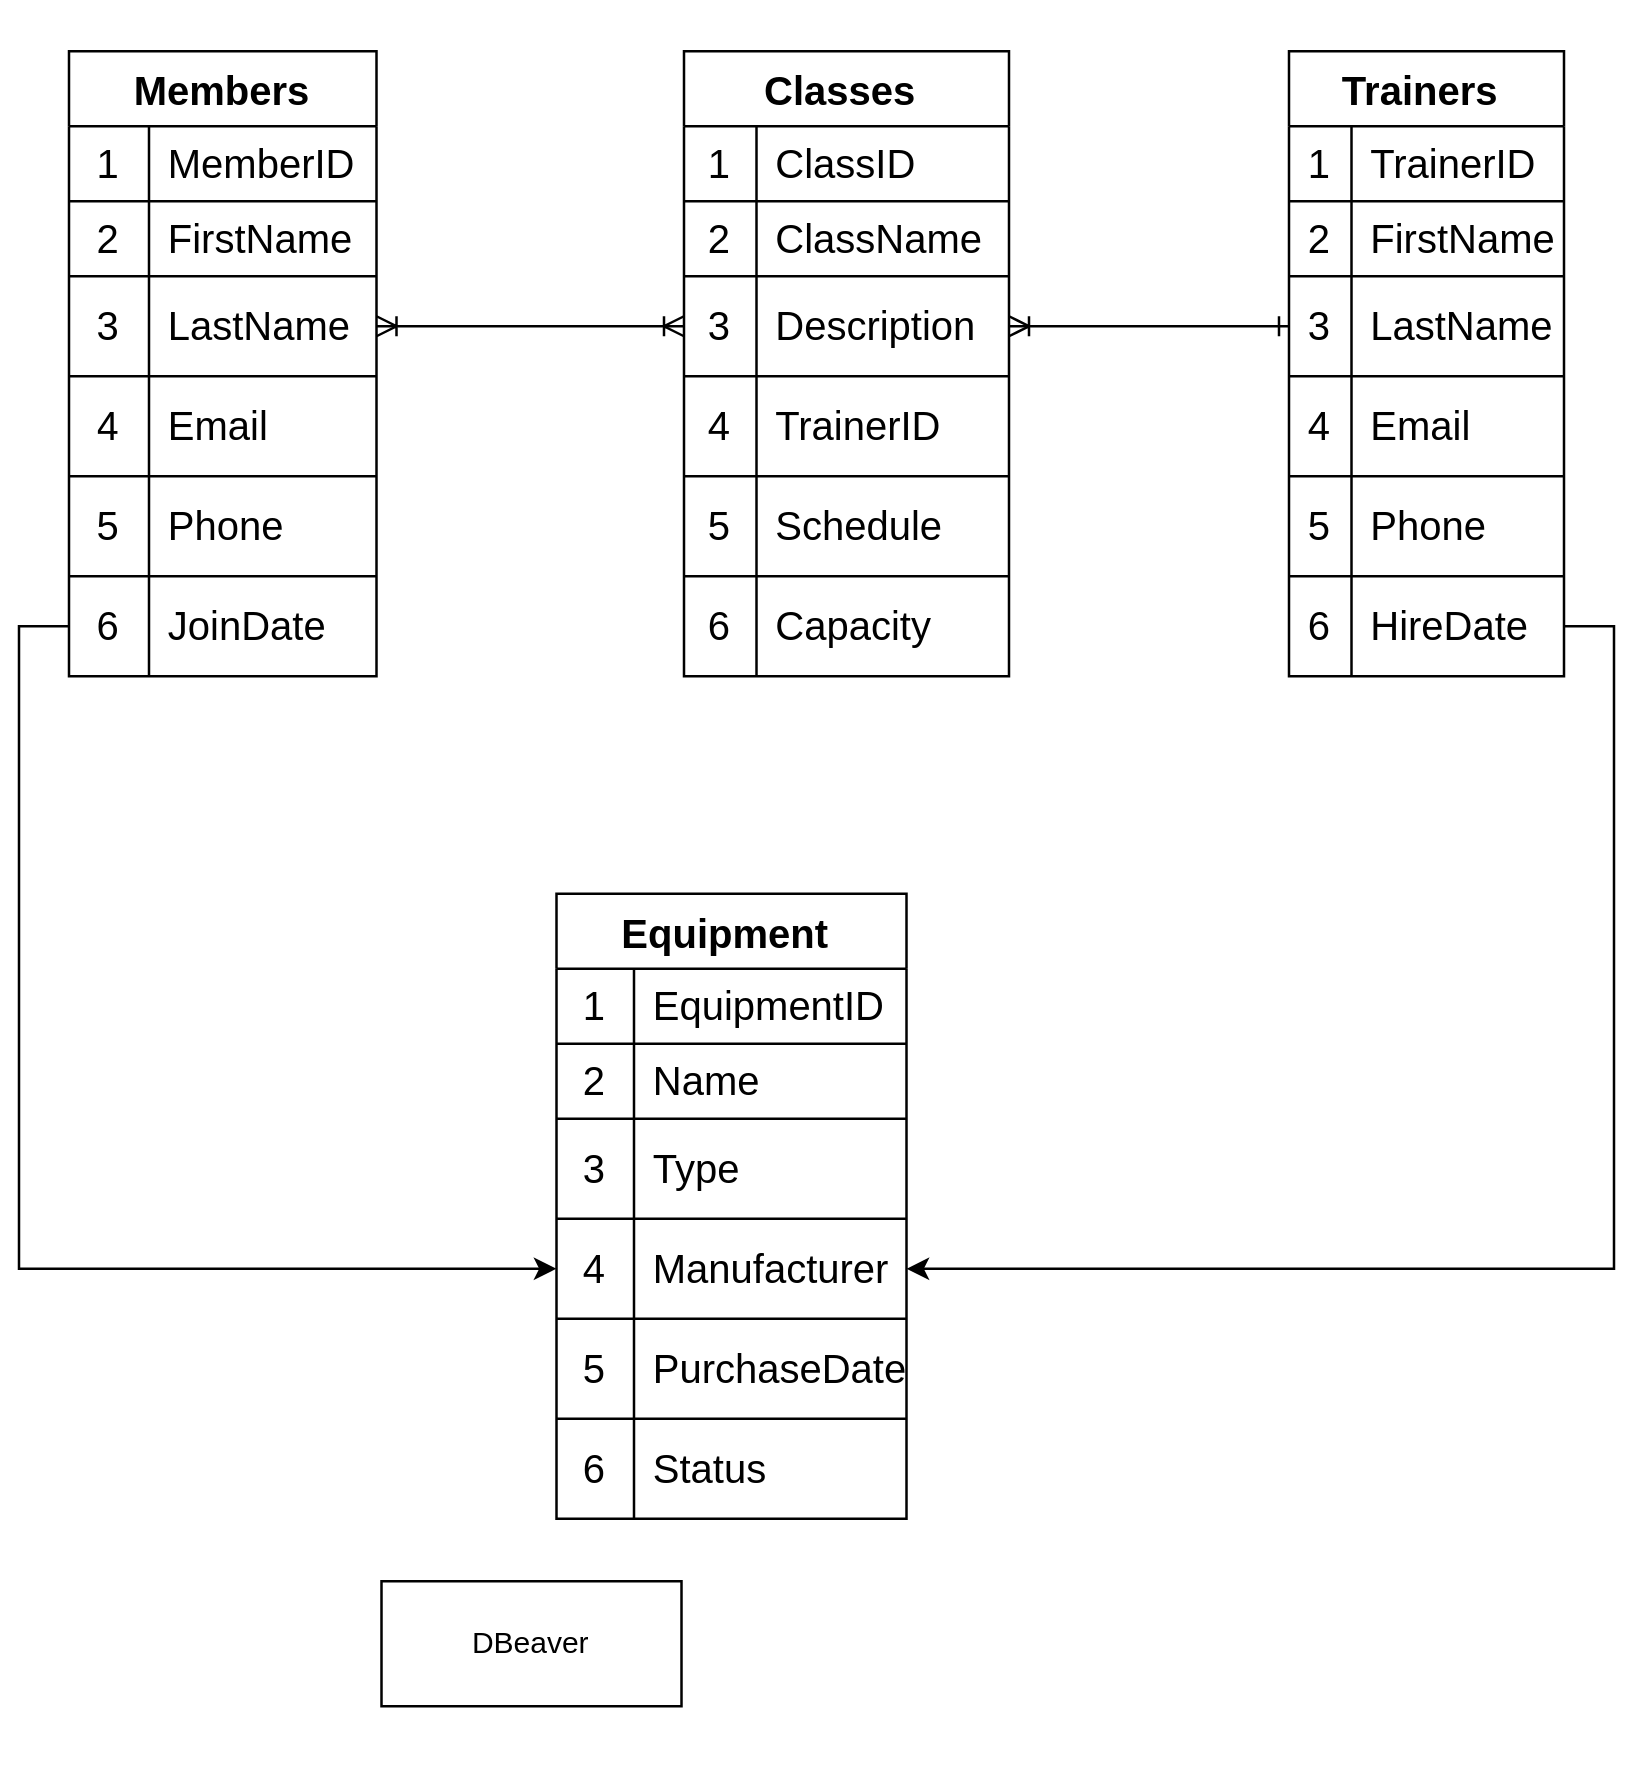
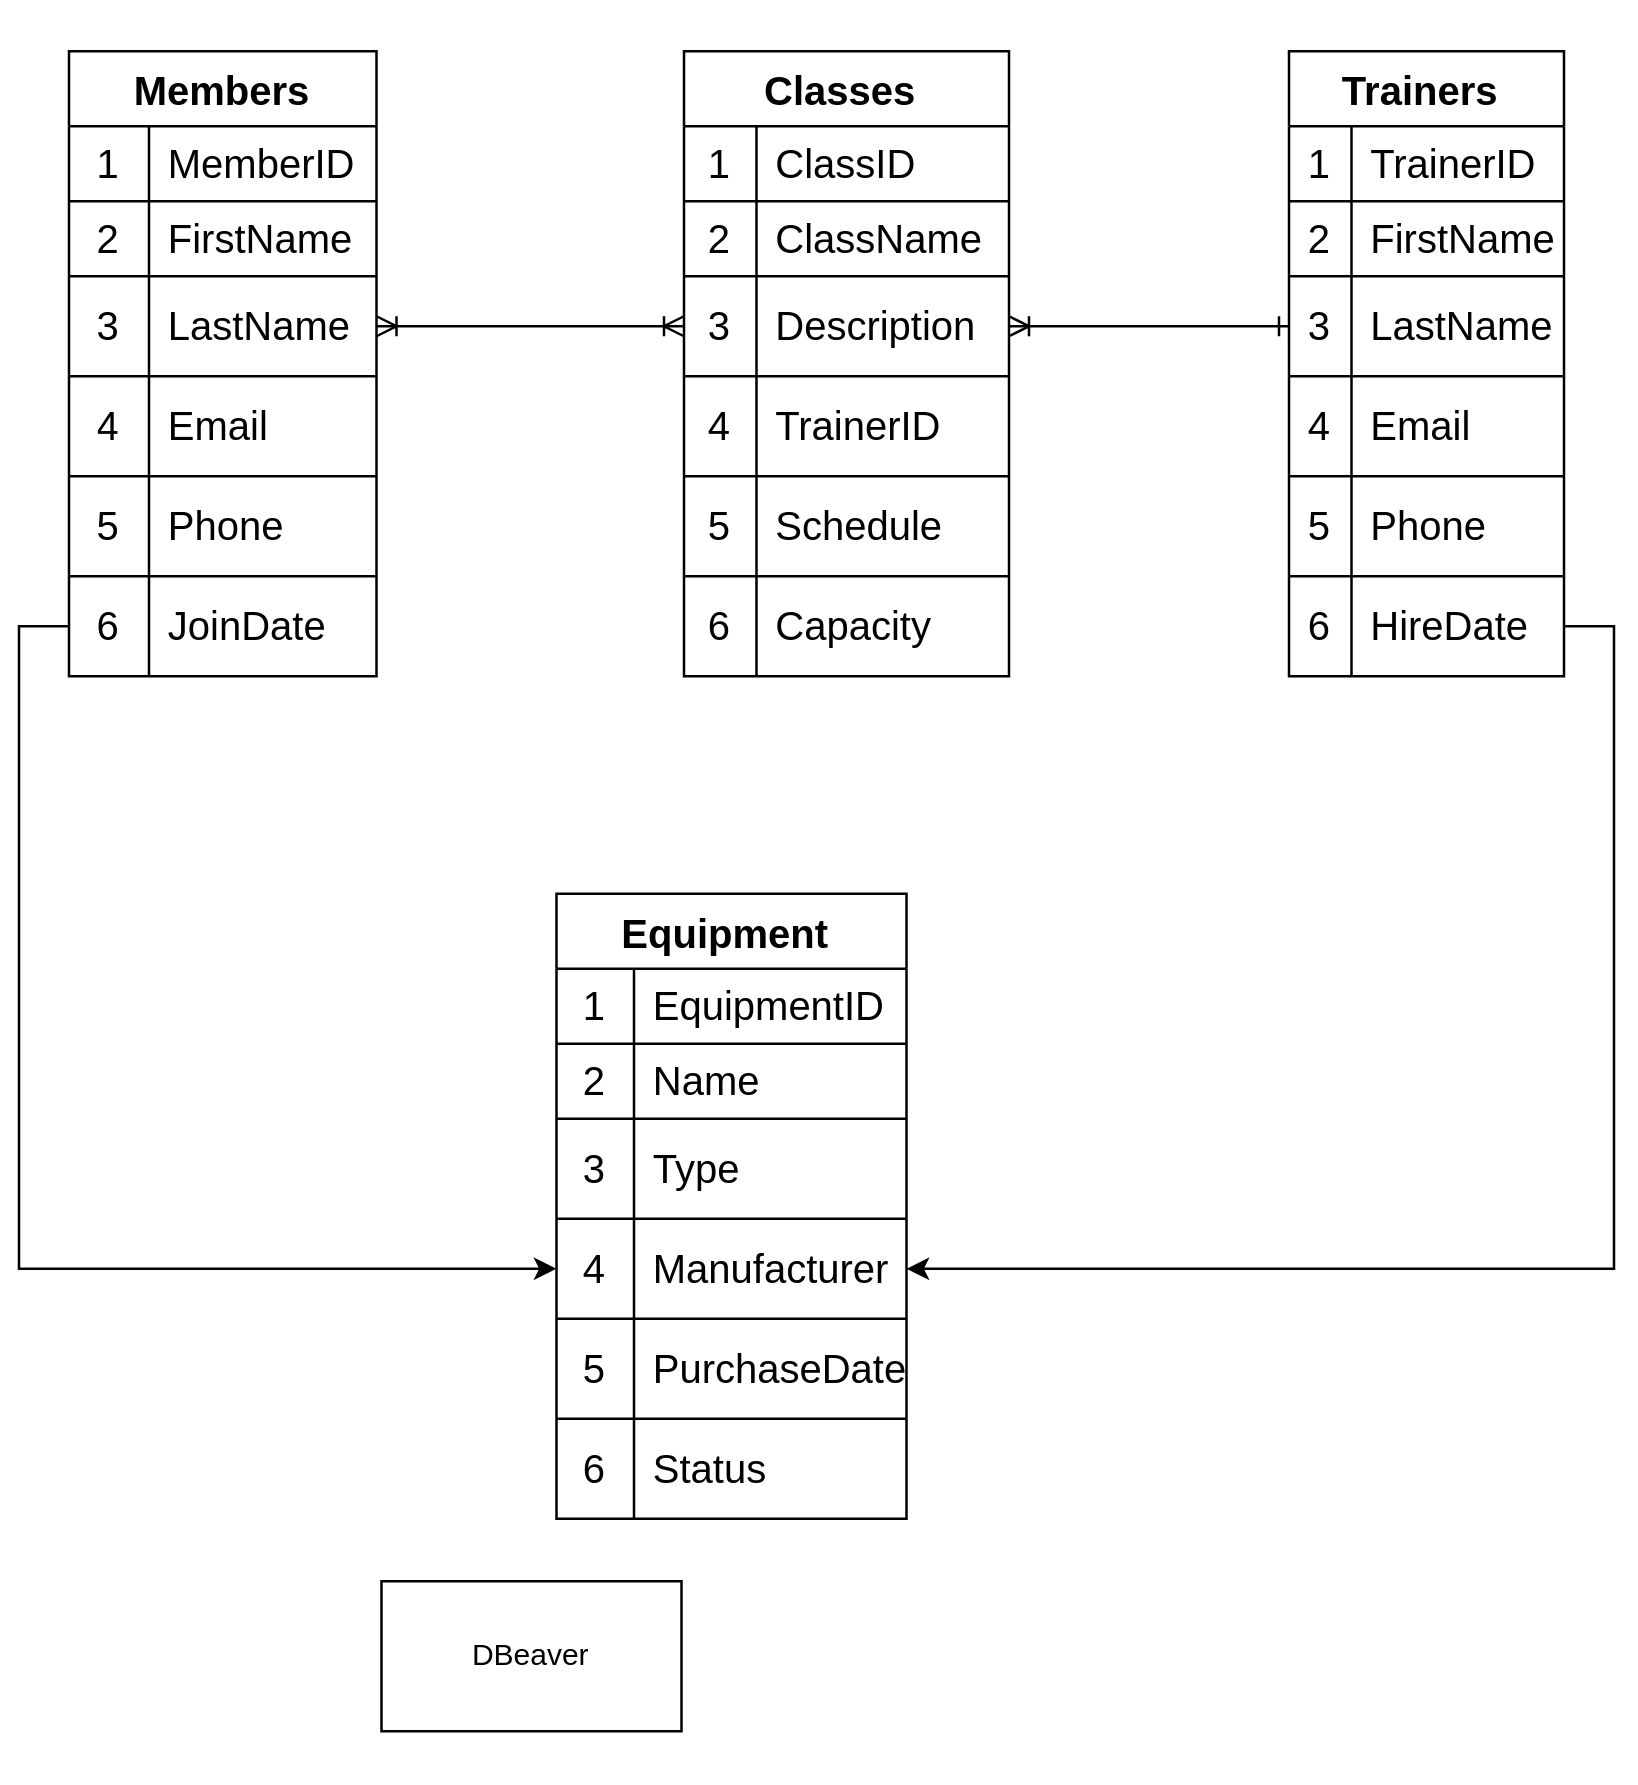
- <mxCell id="82" value="DBeaver" style="whiteSpace=wrap;html=1;" vertex="1" parent="1"><mxGeometry x="145" y="632" width="120" height="50" as="geometry" /></mxCell>
+ <mxCell id="82" value="DBeaver" style="whiteSpace=wrap;html=1;" vertex="1" parent="1"><mxGeometry x="145" y="632" width="120" height="60" as="geometry" /></mxCell>
